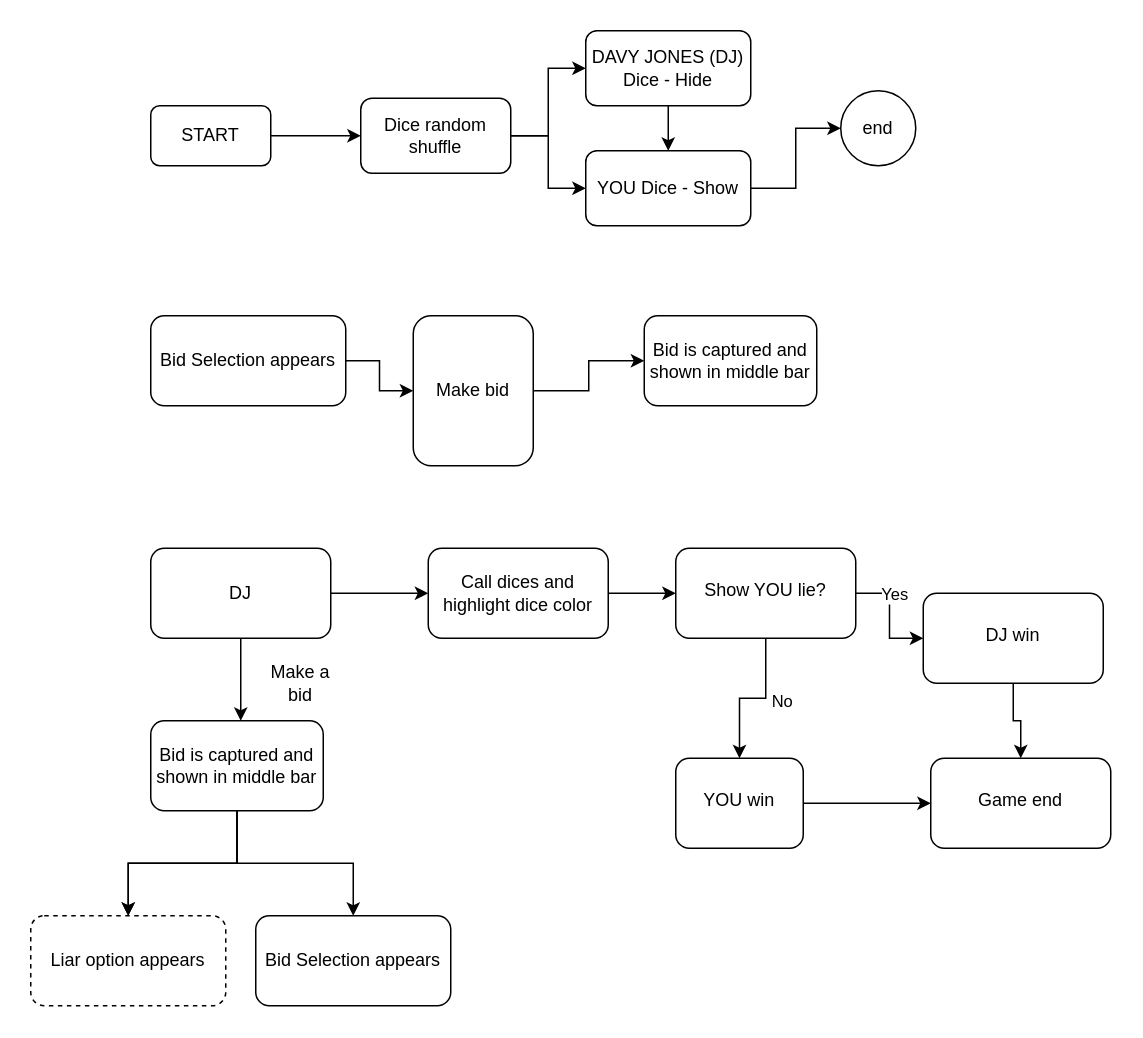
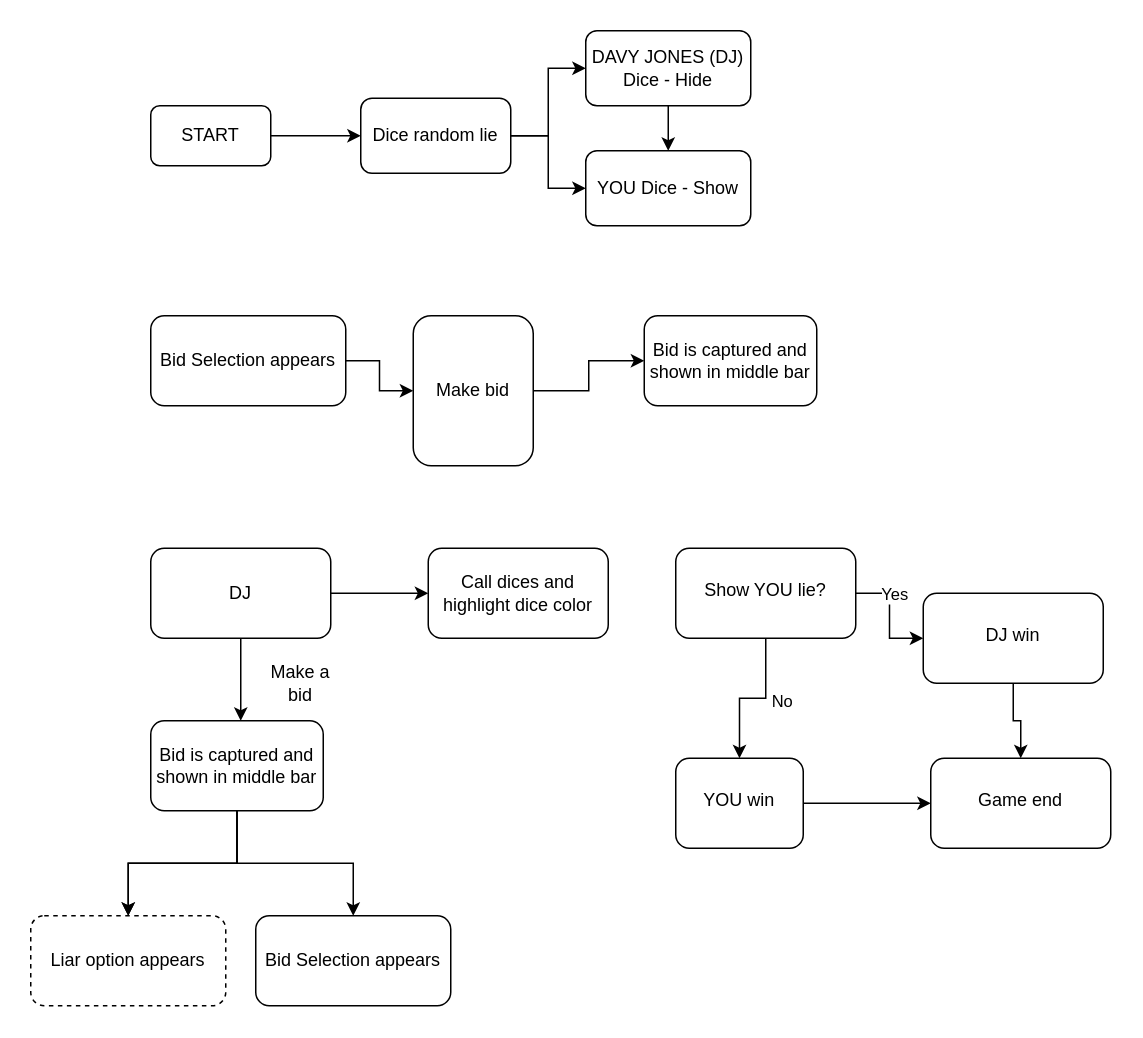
- <mxCell id="28" value="end" style="ellipse;whiteSpace=wrap;html=1;aspect=fixed;" vertex="1" parent="1"><mxGeometry x="560" y="60" width="50" height="50" as="geometry" /></mxCell>
- <mxCell id="23" value="Dice random shuffle" style="rounded=1;whiteSpace=wrap;html=1;" vertex="1" parent="1"><mxGeometry x="240" y="65" width="100" height="50" as="geometry" /></mxCell>
+ <mxCell id="23" value="Dice random lie" style="rounded=1;whiteSpace=wrap;html=1;" vertex="1" parent="1"><mxGeometry x="240" y="65" width="100" height="50" as="geometry" /></mxCell>
- <mxCell id="26" value="" style="edgeStyle=orthogonalEdgeStyle;rounded=0;orthogonalLoop=1;jettySize=auto;html=1;" edge="1" parent="1" source="27" target="28"><mxGeometry relative="1" as="geometry" /></mxCell>
- <mxCell id="19" value="" style="edgeStyle=orthogonalEdgeStyle;rounded=0;orthogonalLoop=1;jettySize=auto;html=1;" edge="1" parent="1" source="20" target="10"><mxGeometry relative="1" as="geometry" /></mxCell>
